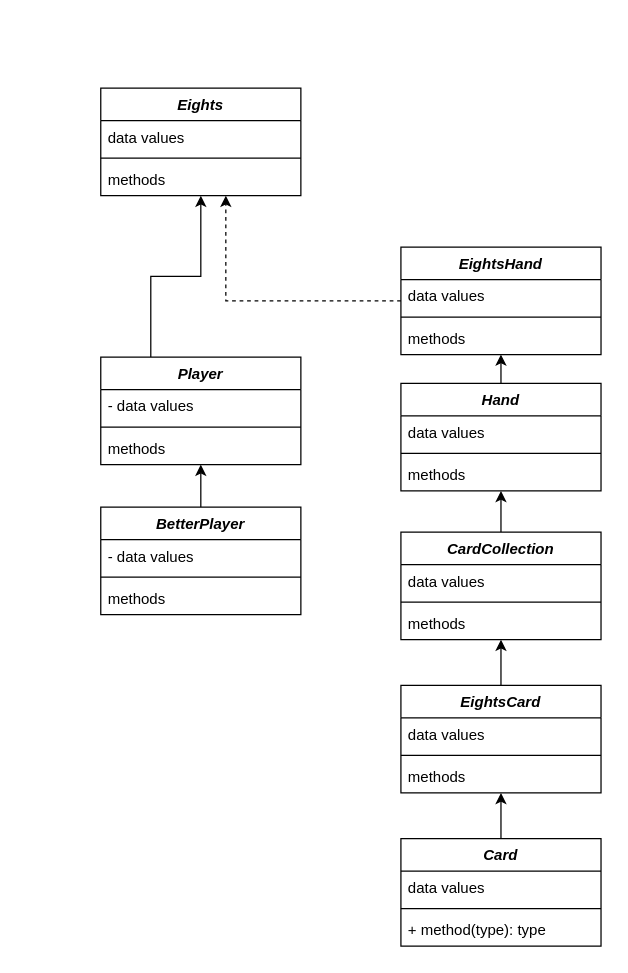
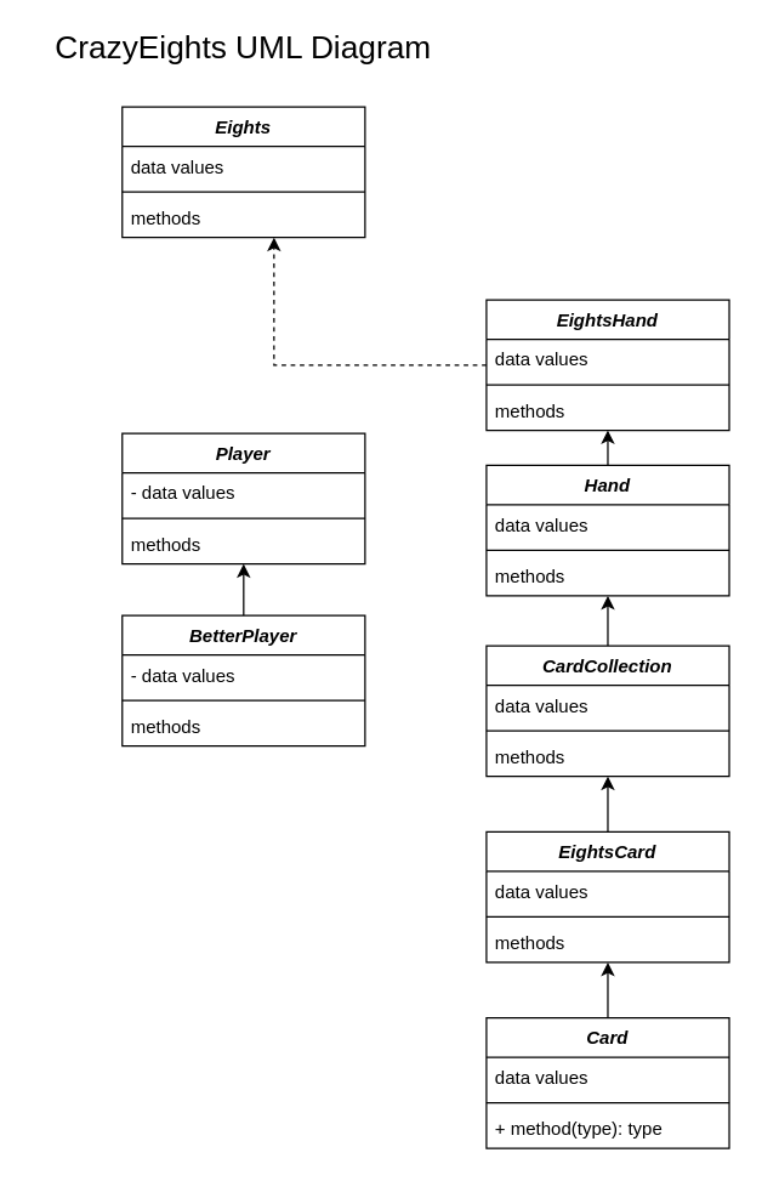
+ <mxCell id="2" value="&lt;font style=&quot;font-size: 21px&quot;&gt;CrazyEights UML Diagram&lt;/font&gt;" style="text;html=1;strokeColor=none;fillColor=none;align=center;verticalAlign=middle;whiteSpace=wrap;rounded=0;" vertex="1" parent="1"><mxGeometry x="20" y="20" width="280" height="20" as="geometry" /></mxCell>
- <mxCell id="7" style="edgeStyle=orthogonalEdgeStyle;rounded=0;orthogonalLoop=1;jettySize=auto;html=1;exitX=0.25;exitY=0;exitDx=0;exitDy=0;" edge="1" parent="1" source="8" target="3"><mxGeometry relative="1" as="geometry" /></mxCell>
